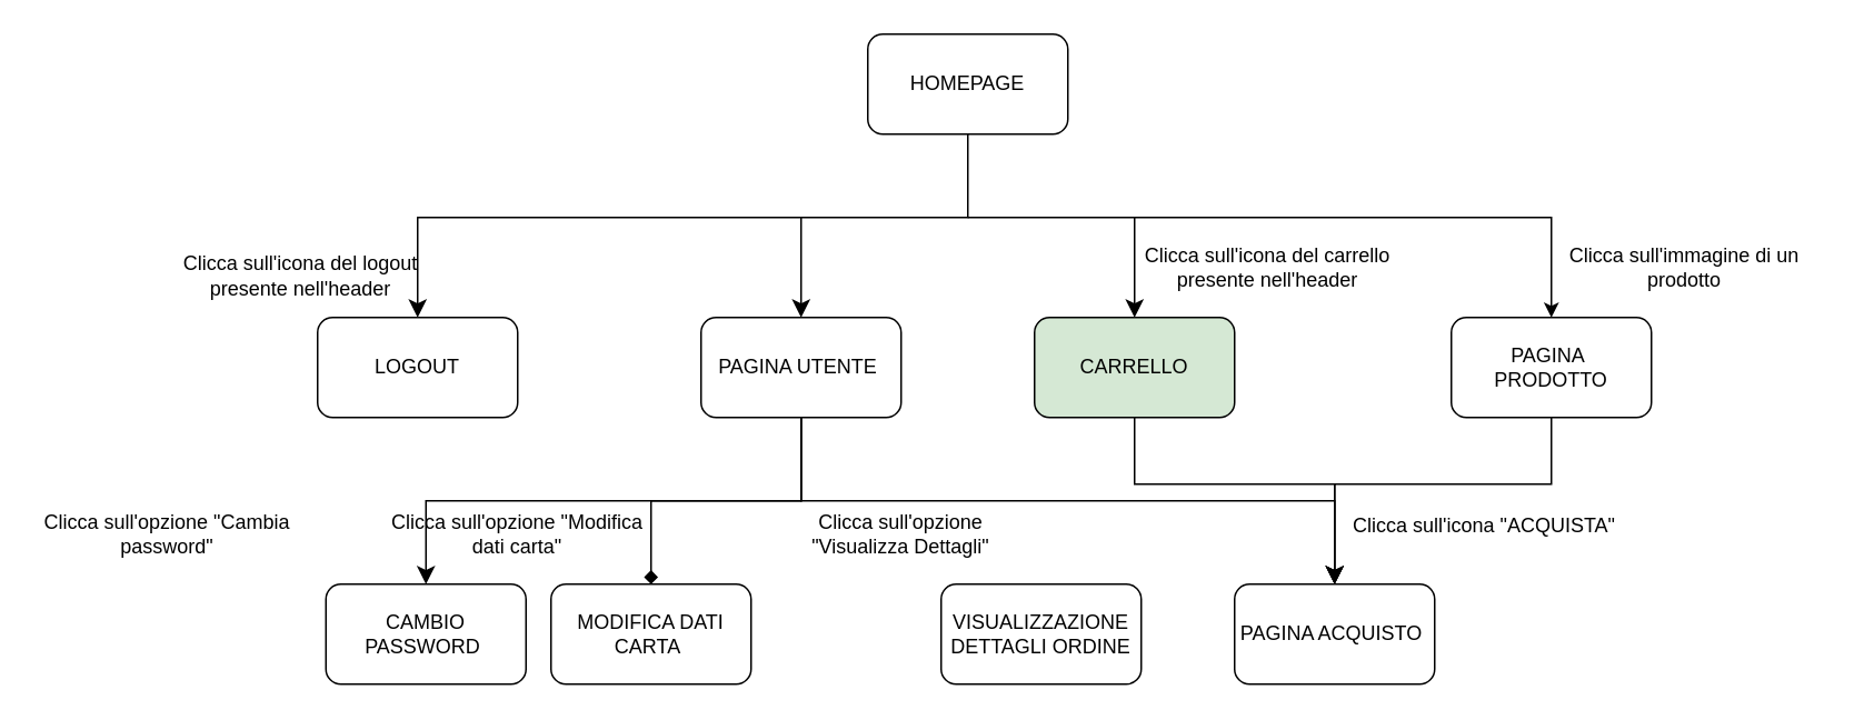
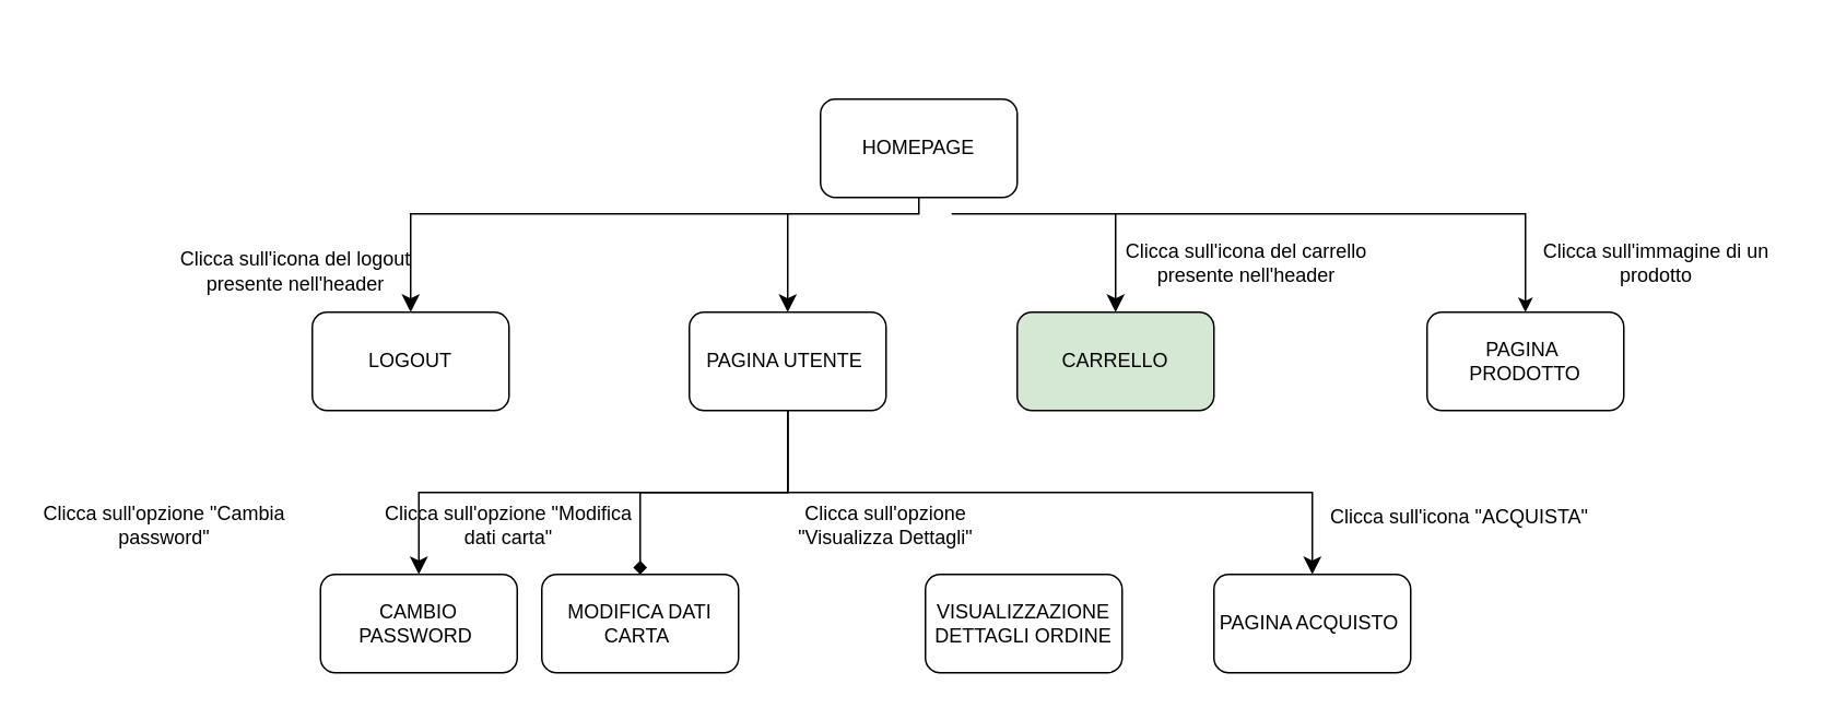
- <mxCell id="2" value="HOMEPAGE" style="rounded=1;whiteSpace=wrap;html=1;" parent="1" vertex="1"><mxGeometry x="520" y="20" width="120" height="60" as="geometry" /></mxCell>
+ <mxCell id="2" value="HOMEPAGE" style="rounded=1;whiteSpace=wrap;html=1;" parent="1" vertex="1"><mxGeometry x="500" y="60" width="120" height="60" as="geometry" /></mxCell>
- <mxCell id="10" value="" style="edgeStyle=elbowEdgeStyle;elbow=vertical;endArrow=classic;html=1;curved=0;rounded=0;endSize=8;startSize=8;exitX=0.5;exitY=1;exitDx=0;exitDy=0;entryX=0.5;entryY=0;entryDx=0;entryDy=0;" parent="1" source="6" target="7" edge="1"><mxGeometry width="50" height="50" relative="1" as="geometry"><mxPoint x="960" y="380" as="sourcePoint" /><mxPoint x="1010" y="330" as="targetPoint" /><Array as="points"><mxPoint x="740" y="290" /><mxPoint x="770" y="300" /><mxPoint x="720" y="300" /><mxPoint x="820" y="410" /></Array></mxGeometry></mxCell>
- <mxCell id="11" value="" style="edgeStyle=elbowEdgeStyle;elbow=vertical;endArrow=classic;html=1;curved=0;rounded=0;endSize=8;startSize=8;exitX=0.5;exitY=1;exitDx=0;exitDy=0;entryX=0.5;entryY=0;entryDx=0;entryDy=0;" parent="1" source="3" target="7" edge="1"><mxGeometry width="50" height="50" relative="1" as="geometry"><mxPoint x="960" y="380" as="sourcePoint" /><mxPoint x="1010" y="330" as="targetPoint" /><Array as="points"><mxPoint x="770" y="290" /><mxPoint x="790" y="300" /><mxPoint x="730" y="410" /></Array></mxGeometry></mxCell>
